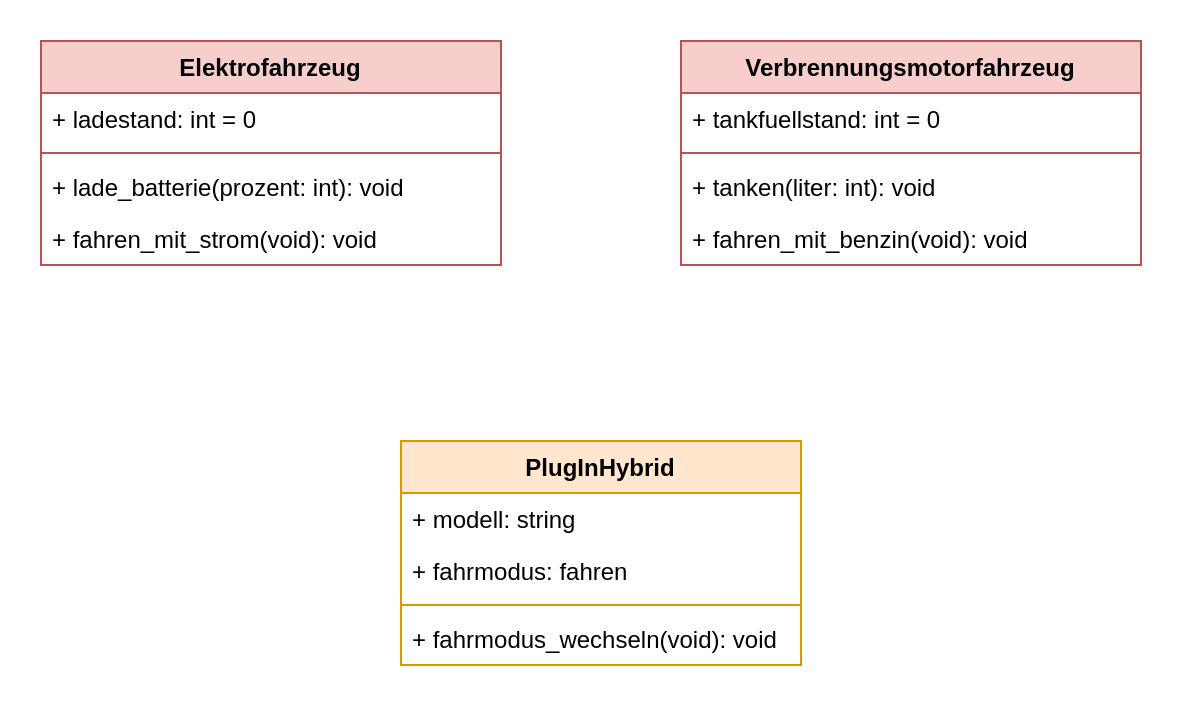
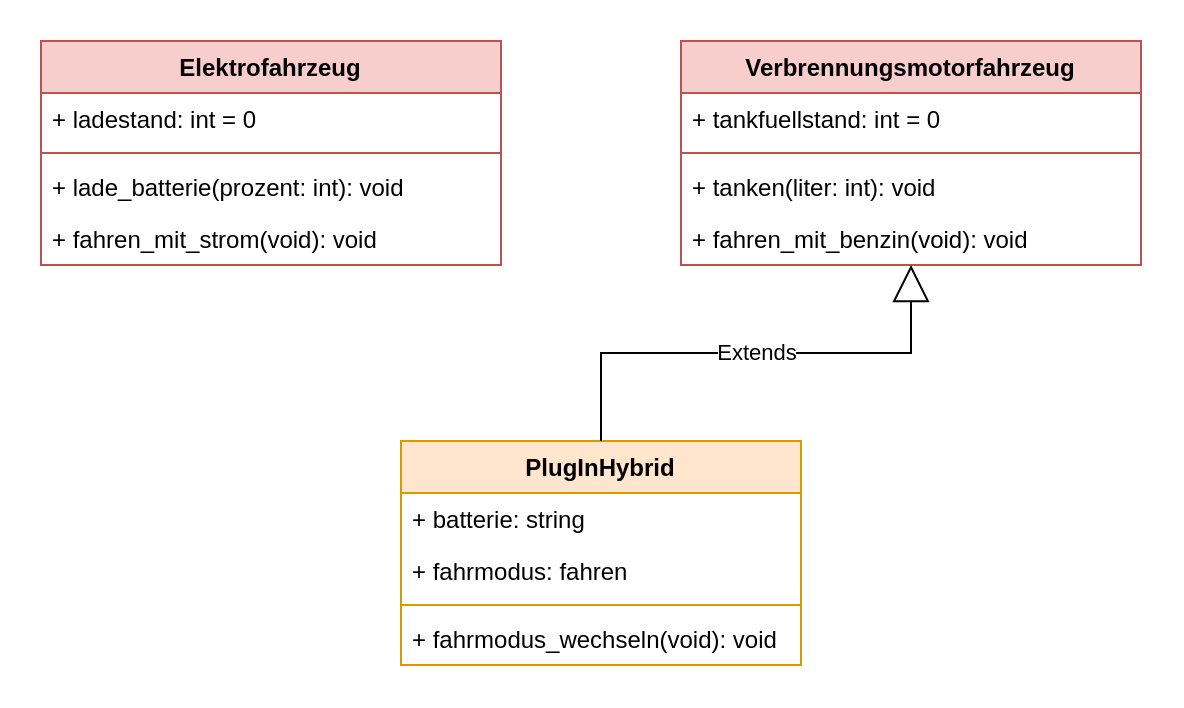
+ <mxCell id="17" value="Extends" style="endArrow=block;endSize=16;endFill=0;html=1;rounded=0;exitX=0.5;exitY=0;exitDx=0;exitDy=0;edgeStyle=orthogonalEdgeStyle;entryX=0.5;entryY=1;entryDx=0;entryDy=0;" parent="1" source="7" target="12" edge="1"><mxGeometry width="160" relative="1" as="geometry"><mxPoint x="310" y="230" as="sourcePoint" /><mxPoint x="145" y="142" as="targetPoint" /></mxGeometry></mxCell>
- <mxCell id="8" value="&lt;div&gt;+ modell: string&lt;/div&gt;" style="text;strokeColor=none;fillColor=none;align=left;verticalAlign=top;spacingLeft=4;spacingRight=4;overflow=hidden;rotatable=0;points=[[0,0.5],[1,0.5]];portConstraint=eastwest;whiteSpace=wrap;html=1;" parent="7" vertex="1"><mxGeometry y="26" width="200" height="26" as="geometry" /></mxCell>
+ <mxCell id="8" value="&lt;div&gt;+ batterie: string&lt;/div&gt;" style="text;strokeColor=none;fillColor=none;align=left;verticalAlign=top;spacingLeft=4;spacingRight=4;overflow=hidden;rotatable=0;points=[[0,0.5],[1,0.5]];portConstraint=eastwest;whiteSpace=wrap;html=1;" parent="7" vertex="1"><mxGeometry y="26" width="200" height="26" as="geometry" /></mxCell>
